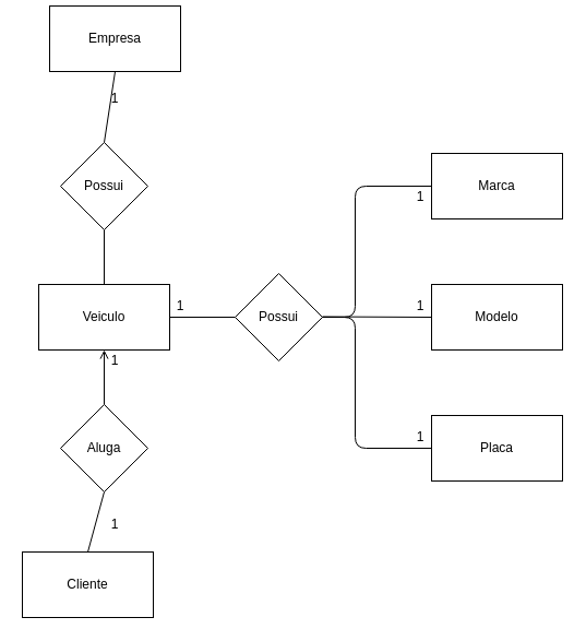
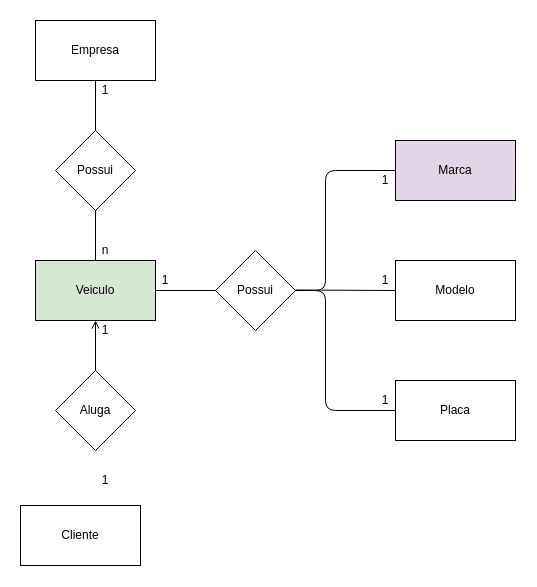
- <mxCell id="2" value="Empresa" style="rounded=0;whiteSpace=wrap;html=1;" parent="1" vertex="1"><mxGeometry x="45" y="5" width="120" height="60" as="geometry" /></mxCell>
+ <mxCell id="2" value="Empresa" style="rounded=0;whiteSpace=wrap;html=1;" parent="1" vertex="1"><mxGeometry x="35" y="20" width="120" height="60" as="geometry" /></mxCell>
- <mxCell id="9" value="Marca" style="rounded=0;whiteSpace=wrap;html=1;" parent="1" vertex="1"><mxGeometry x="395" y="140" width="120" height="60" as="geometry" /></mxCell>
+ <mxCell id="9" value="Marca" style="rounded=0;whiteSpace=wrap;html=1;fillColor=#e1d5e7;" parent="1" vertex="1"><mxGeometry x="395" y="140" width="120" height="60" as="geometry" /></mxCell>
+ <mxCell id="8" value="n" style="text;html=1;strokeColor=none;fillColor=none;align=center;verticalAlign=middle;whiteSpace=wrap;rounded=0;" parent="1" vertex="1"><mxGeometry x="85" y="240" width="40" height="20" as="geometry" /></mxCell>
- <mxCell id="3" value="Veiculo" style="rounded=0;whiteSpace=wrap;html=1;" parent="1" vertex="1"><mxGeometry x="35" y="260" width="120" height="60" as="geometry" /></mxCell>
+ <mxCell id="3" value="Veiculo" style="rounded=0;whiteSpace=wrap;html=1;fillColor=#d5e8d4;" parent="1" vertex="1"><mxGeometry x="35" y="260" width="120" height="60" as="geometry" /></mxCell>
- <mxCell id="24" value="" style="endArrow=none;html=1;entryX=0.5;entryY=1;entryDx=0;entryDy=0;exitX=0.5;exitY=0;exitDx=0;exitDy=0;" parent="1" source="21" target="22" edge="1"><mxGeometry width="50" height="50" relative="1" as="geometry"><mxPoint x="175" y="480" as="sourcePoint" /><mxPoint x="175" y="430" as="targetPoint" /></mxGeometry></mxCell>
